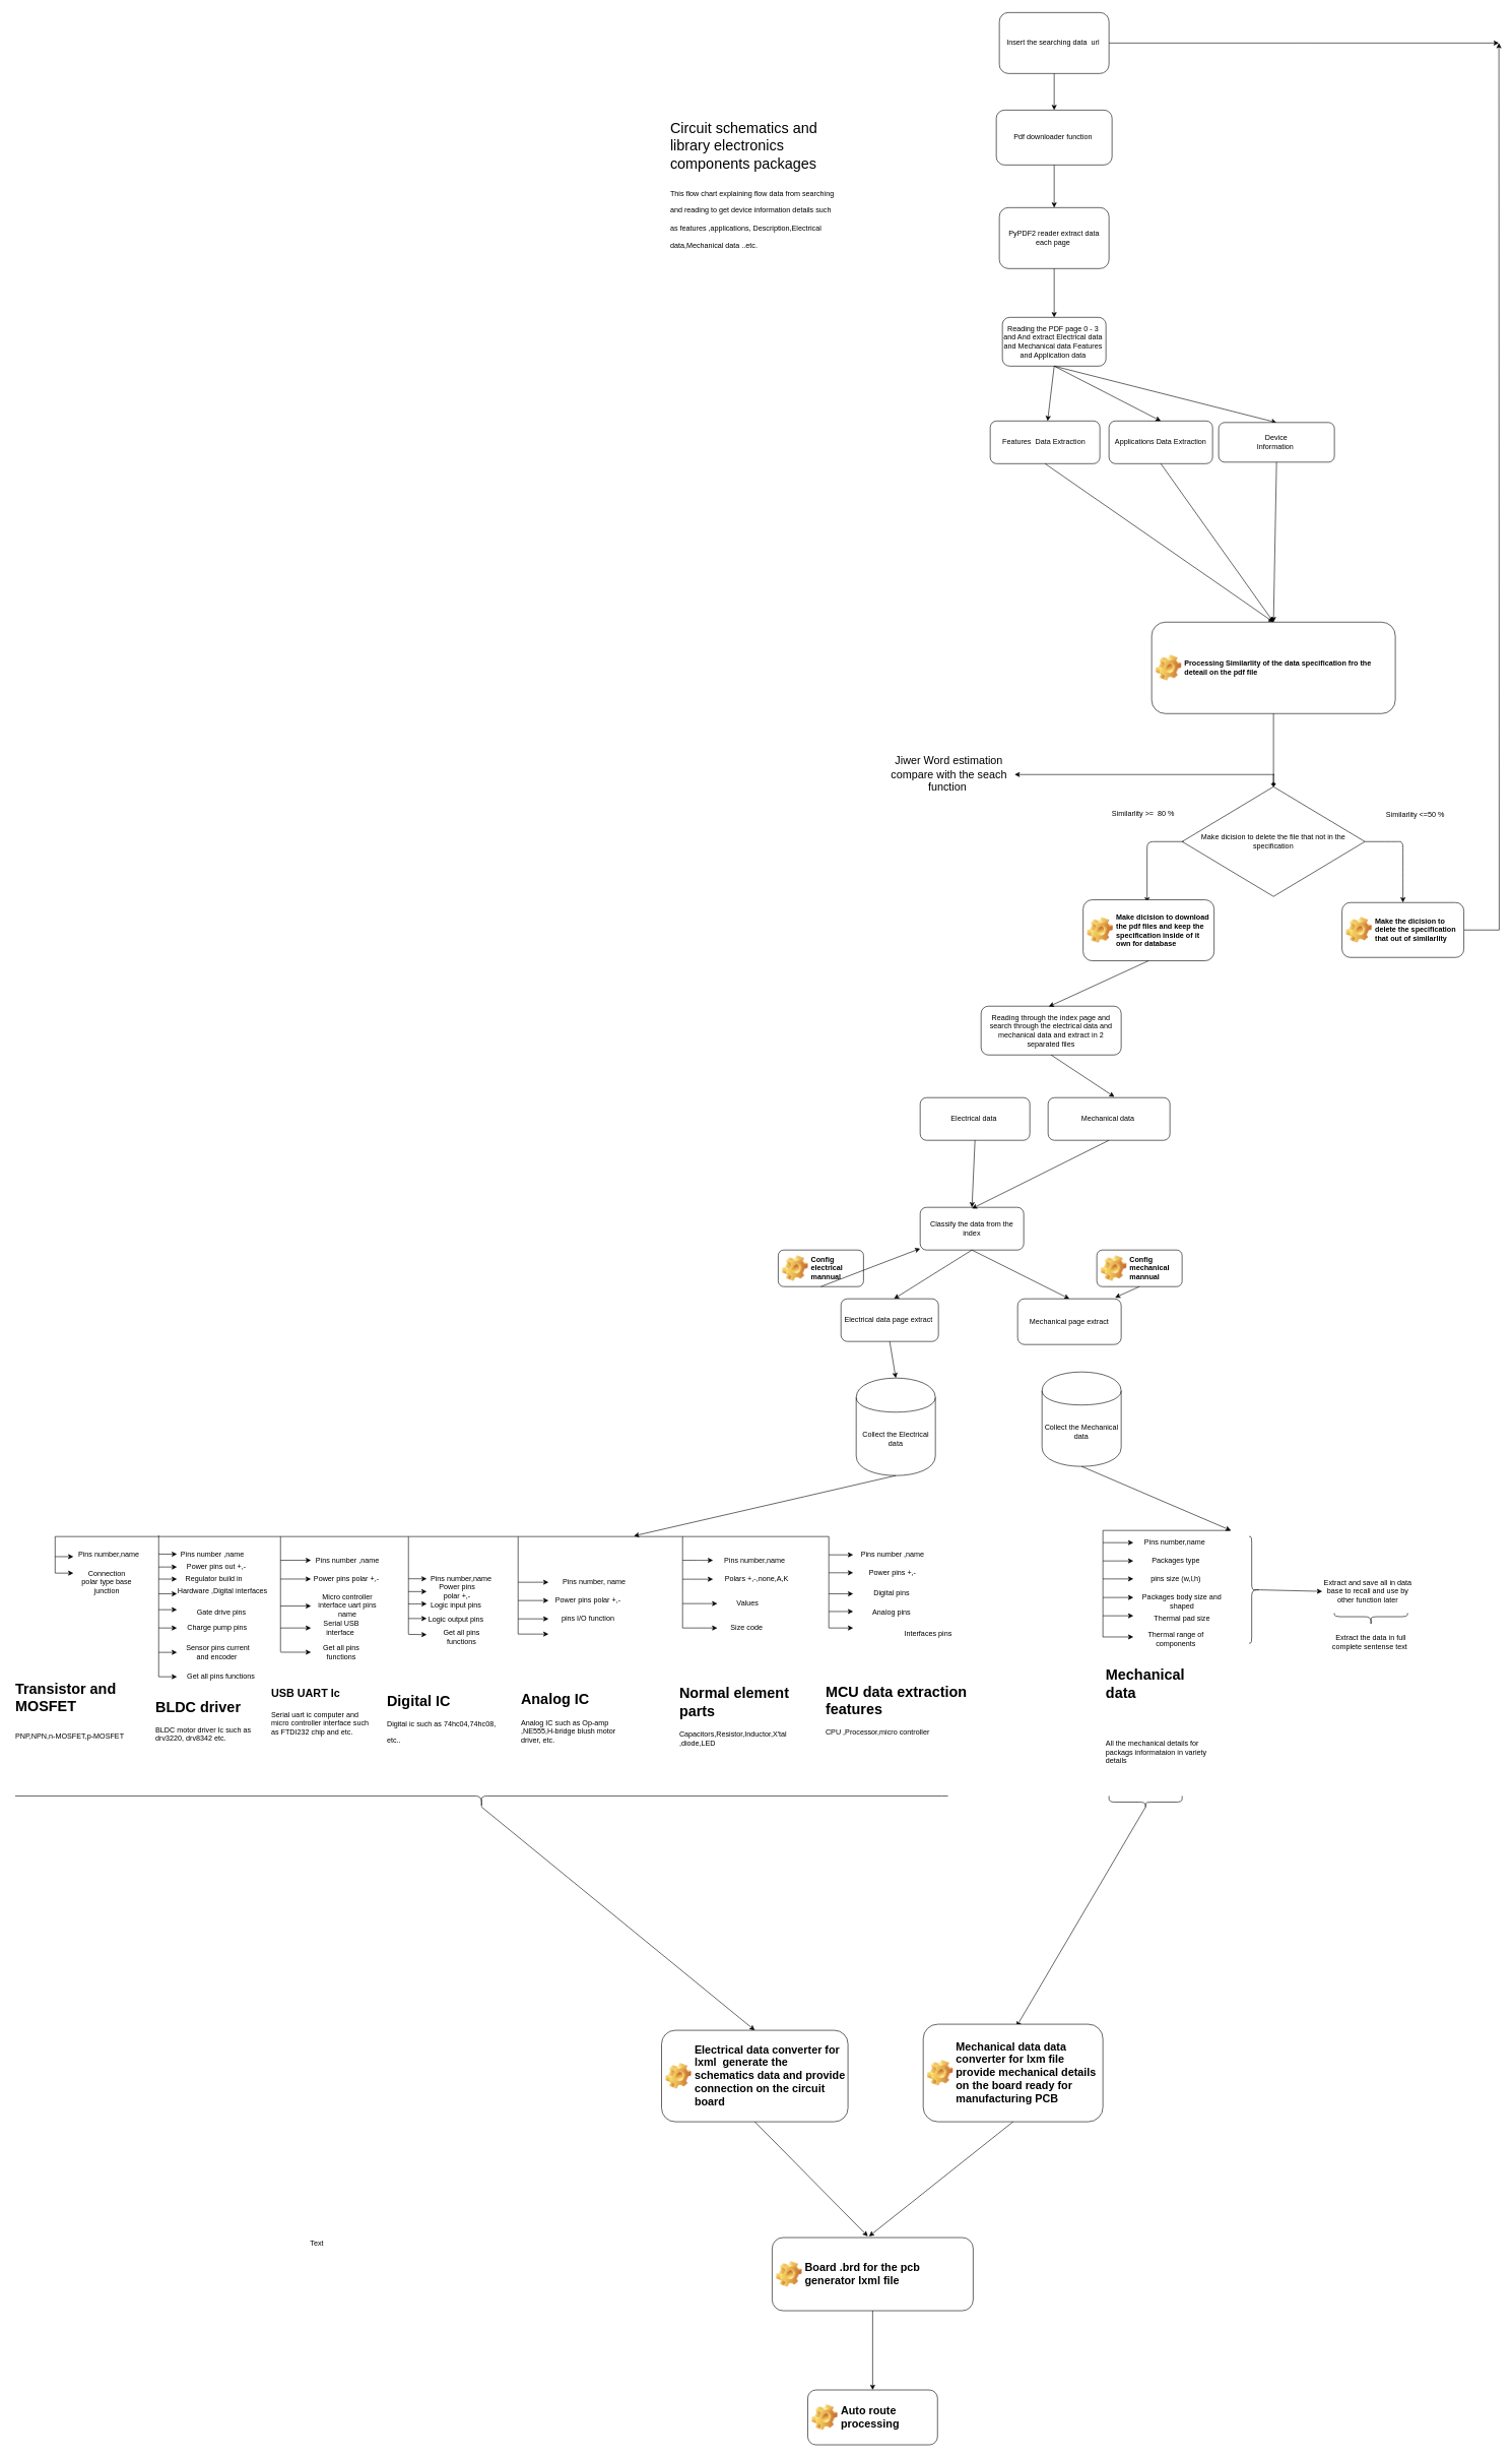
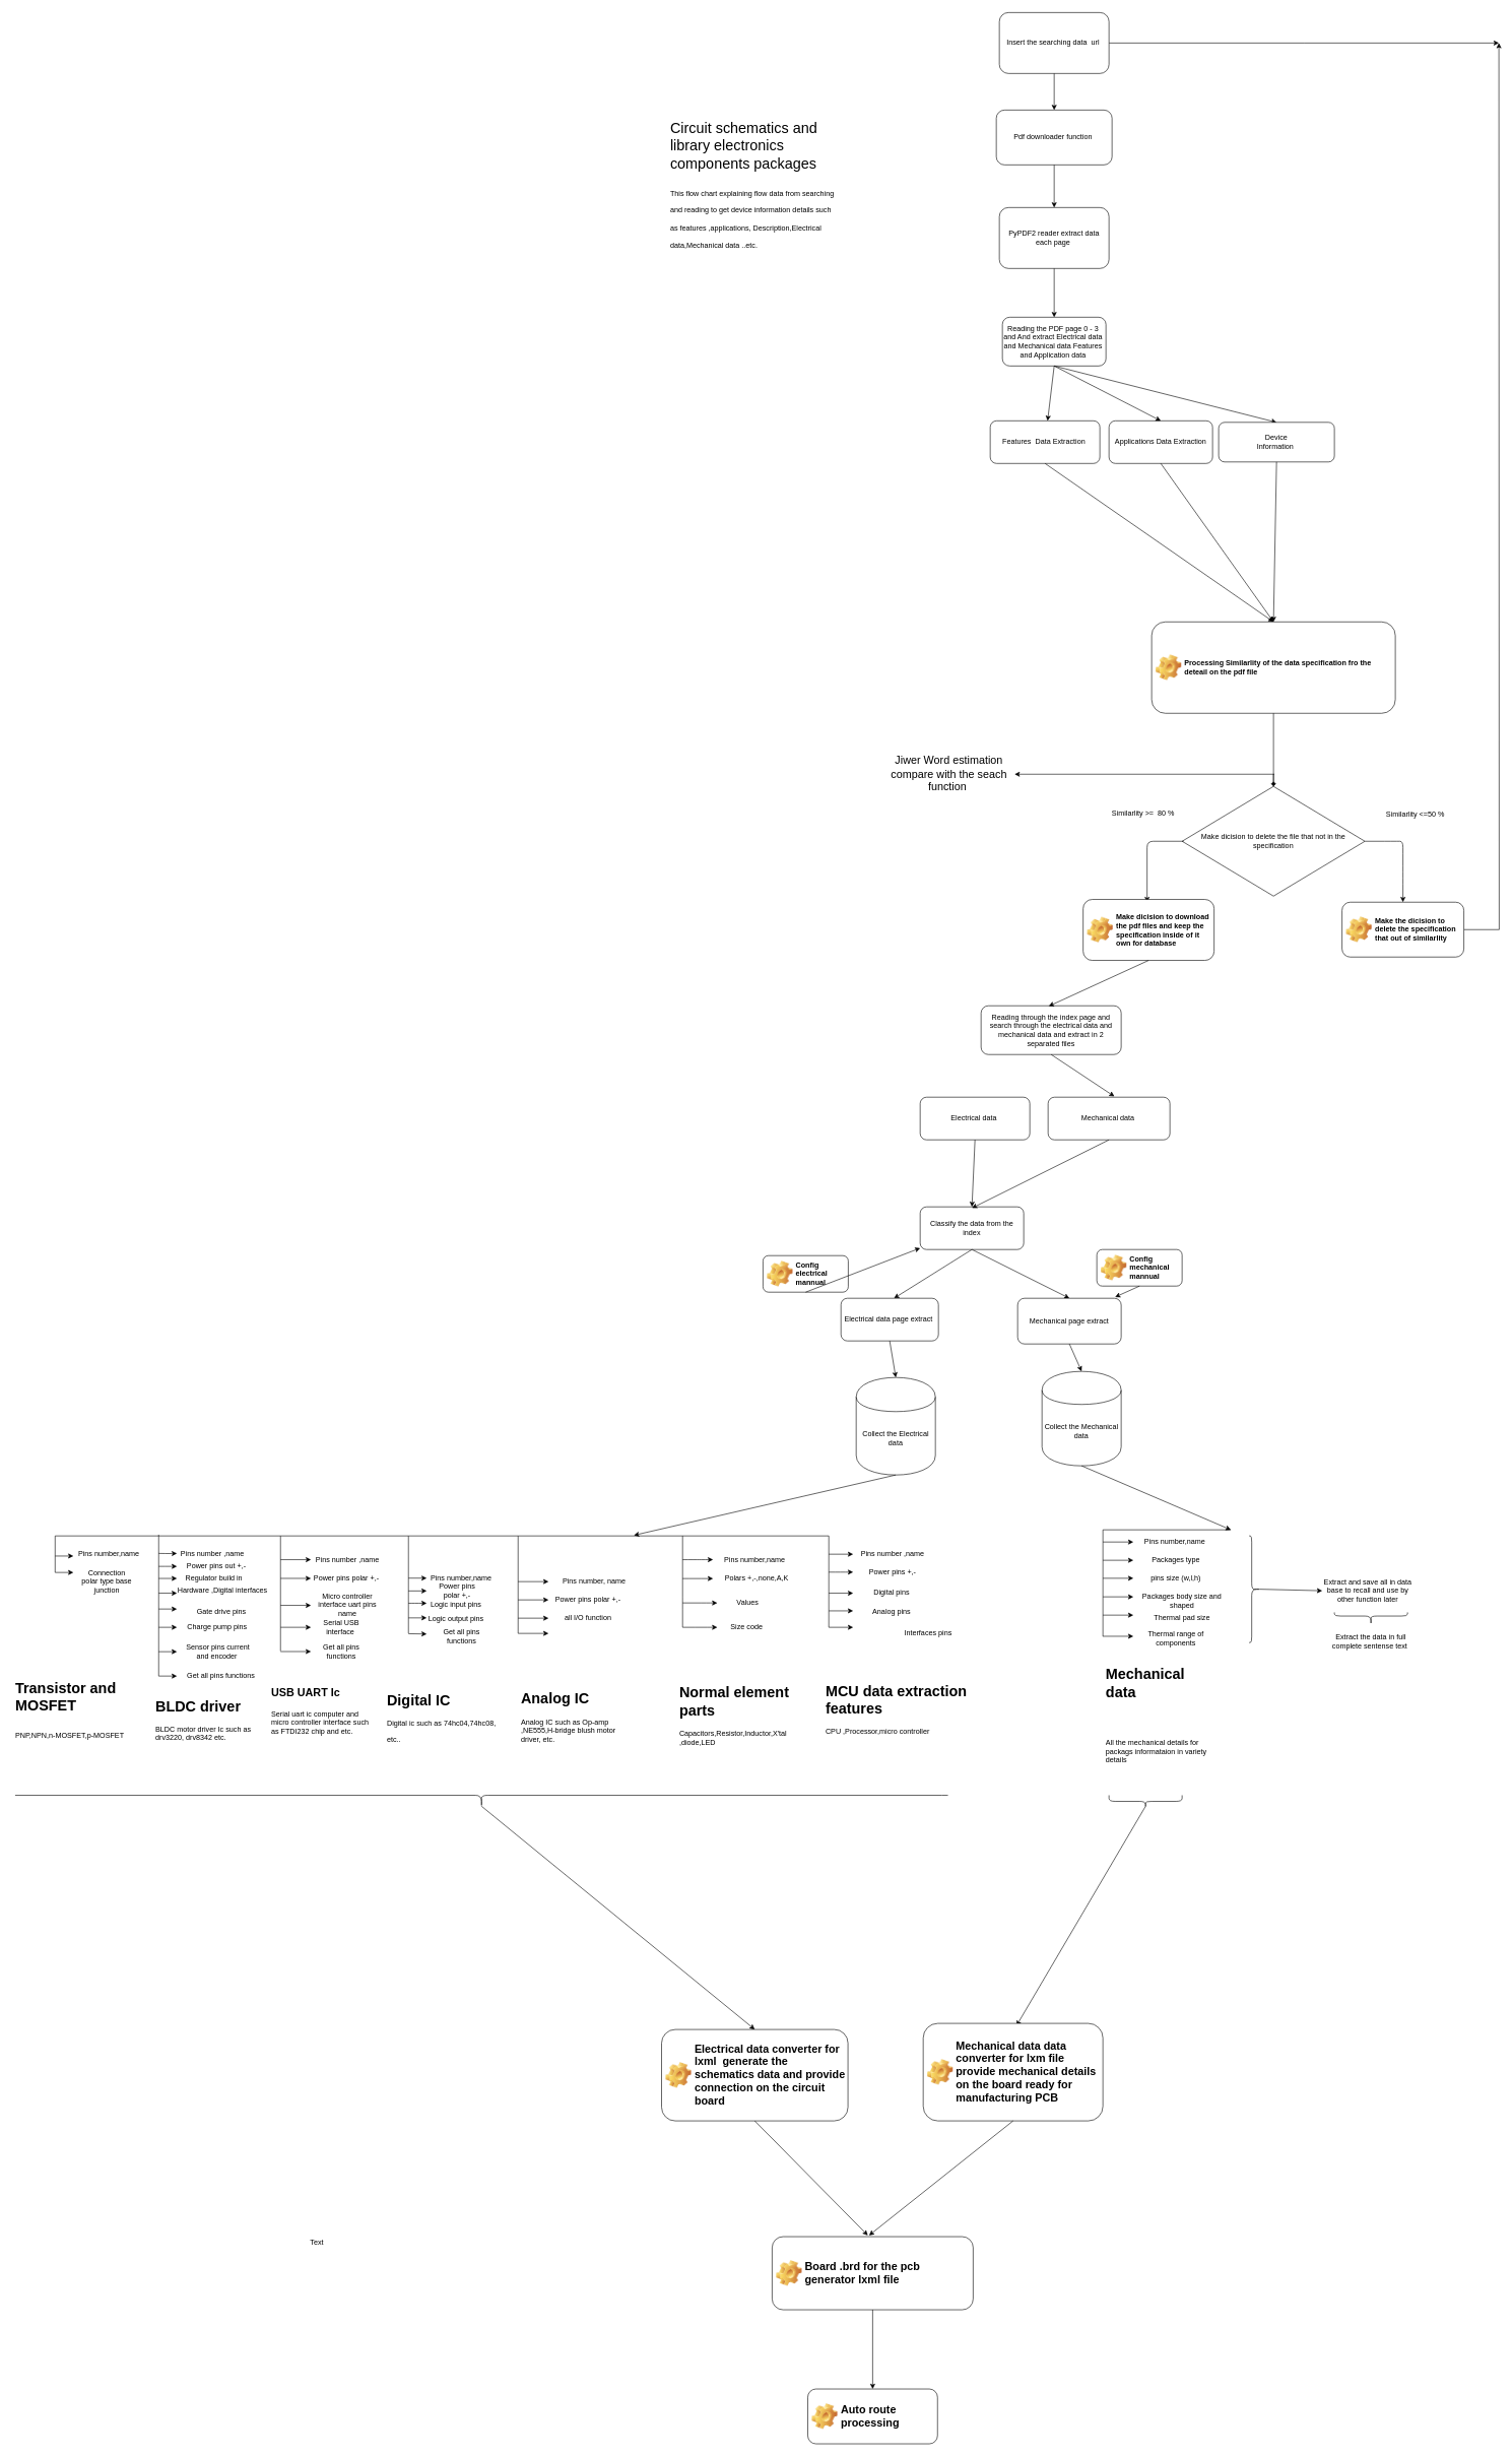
- <mxCell id="27" value="Config electrical mannual" style="label;whiteSpace=wrap;html=1;image=img/clipart/Gear_128x128.png" parent="1" vertex="1"><mxGeometry x="1277" y="2050" width="140" height="60" as="geometry" /></mxCell>
+ <mxCell id="27" value="Config electrical mannual" style="label;whiteSpace=wrap;html=1;image=img/clipart/Gear_128x128.png" parent="1" vertex="1"><mxGeometry x="1252" y="2060" width="140" height="60" as="geometry" /></mxCell>
+ <mxCell id="33" value="" style="endArrow=classic;html=1;exitX=0.5;exitY=1;exitDx=0;exitDy=0;entryX=0.5;entryY=0;entryDx=0;entryDy=0;" parent="1" source="24" target="30" edge="1"><mxGeometry width="50" height="50" relative="1" as="geometry"><mxPoint x="1720" y="2260" as="sourcePoint" /><mxPoint x="1770" y="2210" as="targetPoint" /></mxGeometry></mxCell>
- <mxCell id="60" value="pins I/O function" style="text;html=1;strokeColor=none;fillColor=none;align=center;verticalAlign=middle;whiteSpace=wrap;rounded=0;" parent="1" vertex="1"><mxGeometry x="910" y="2645" width="110" height="20" as="geometry" /></mxCell>
+ <mxCell id="60" value="all I/O function" style="text;html=1;strokeColor=none;fillColor=none;align=center;verticalAlign=middle;whiteSpace=wrap;rounded=0;" parent="1" vertex="1"><mxGeometry x="910" y="2645" width="110" height="20" as="geometry" /></mxCell>
